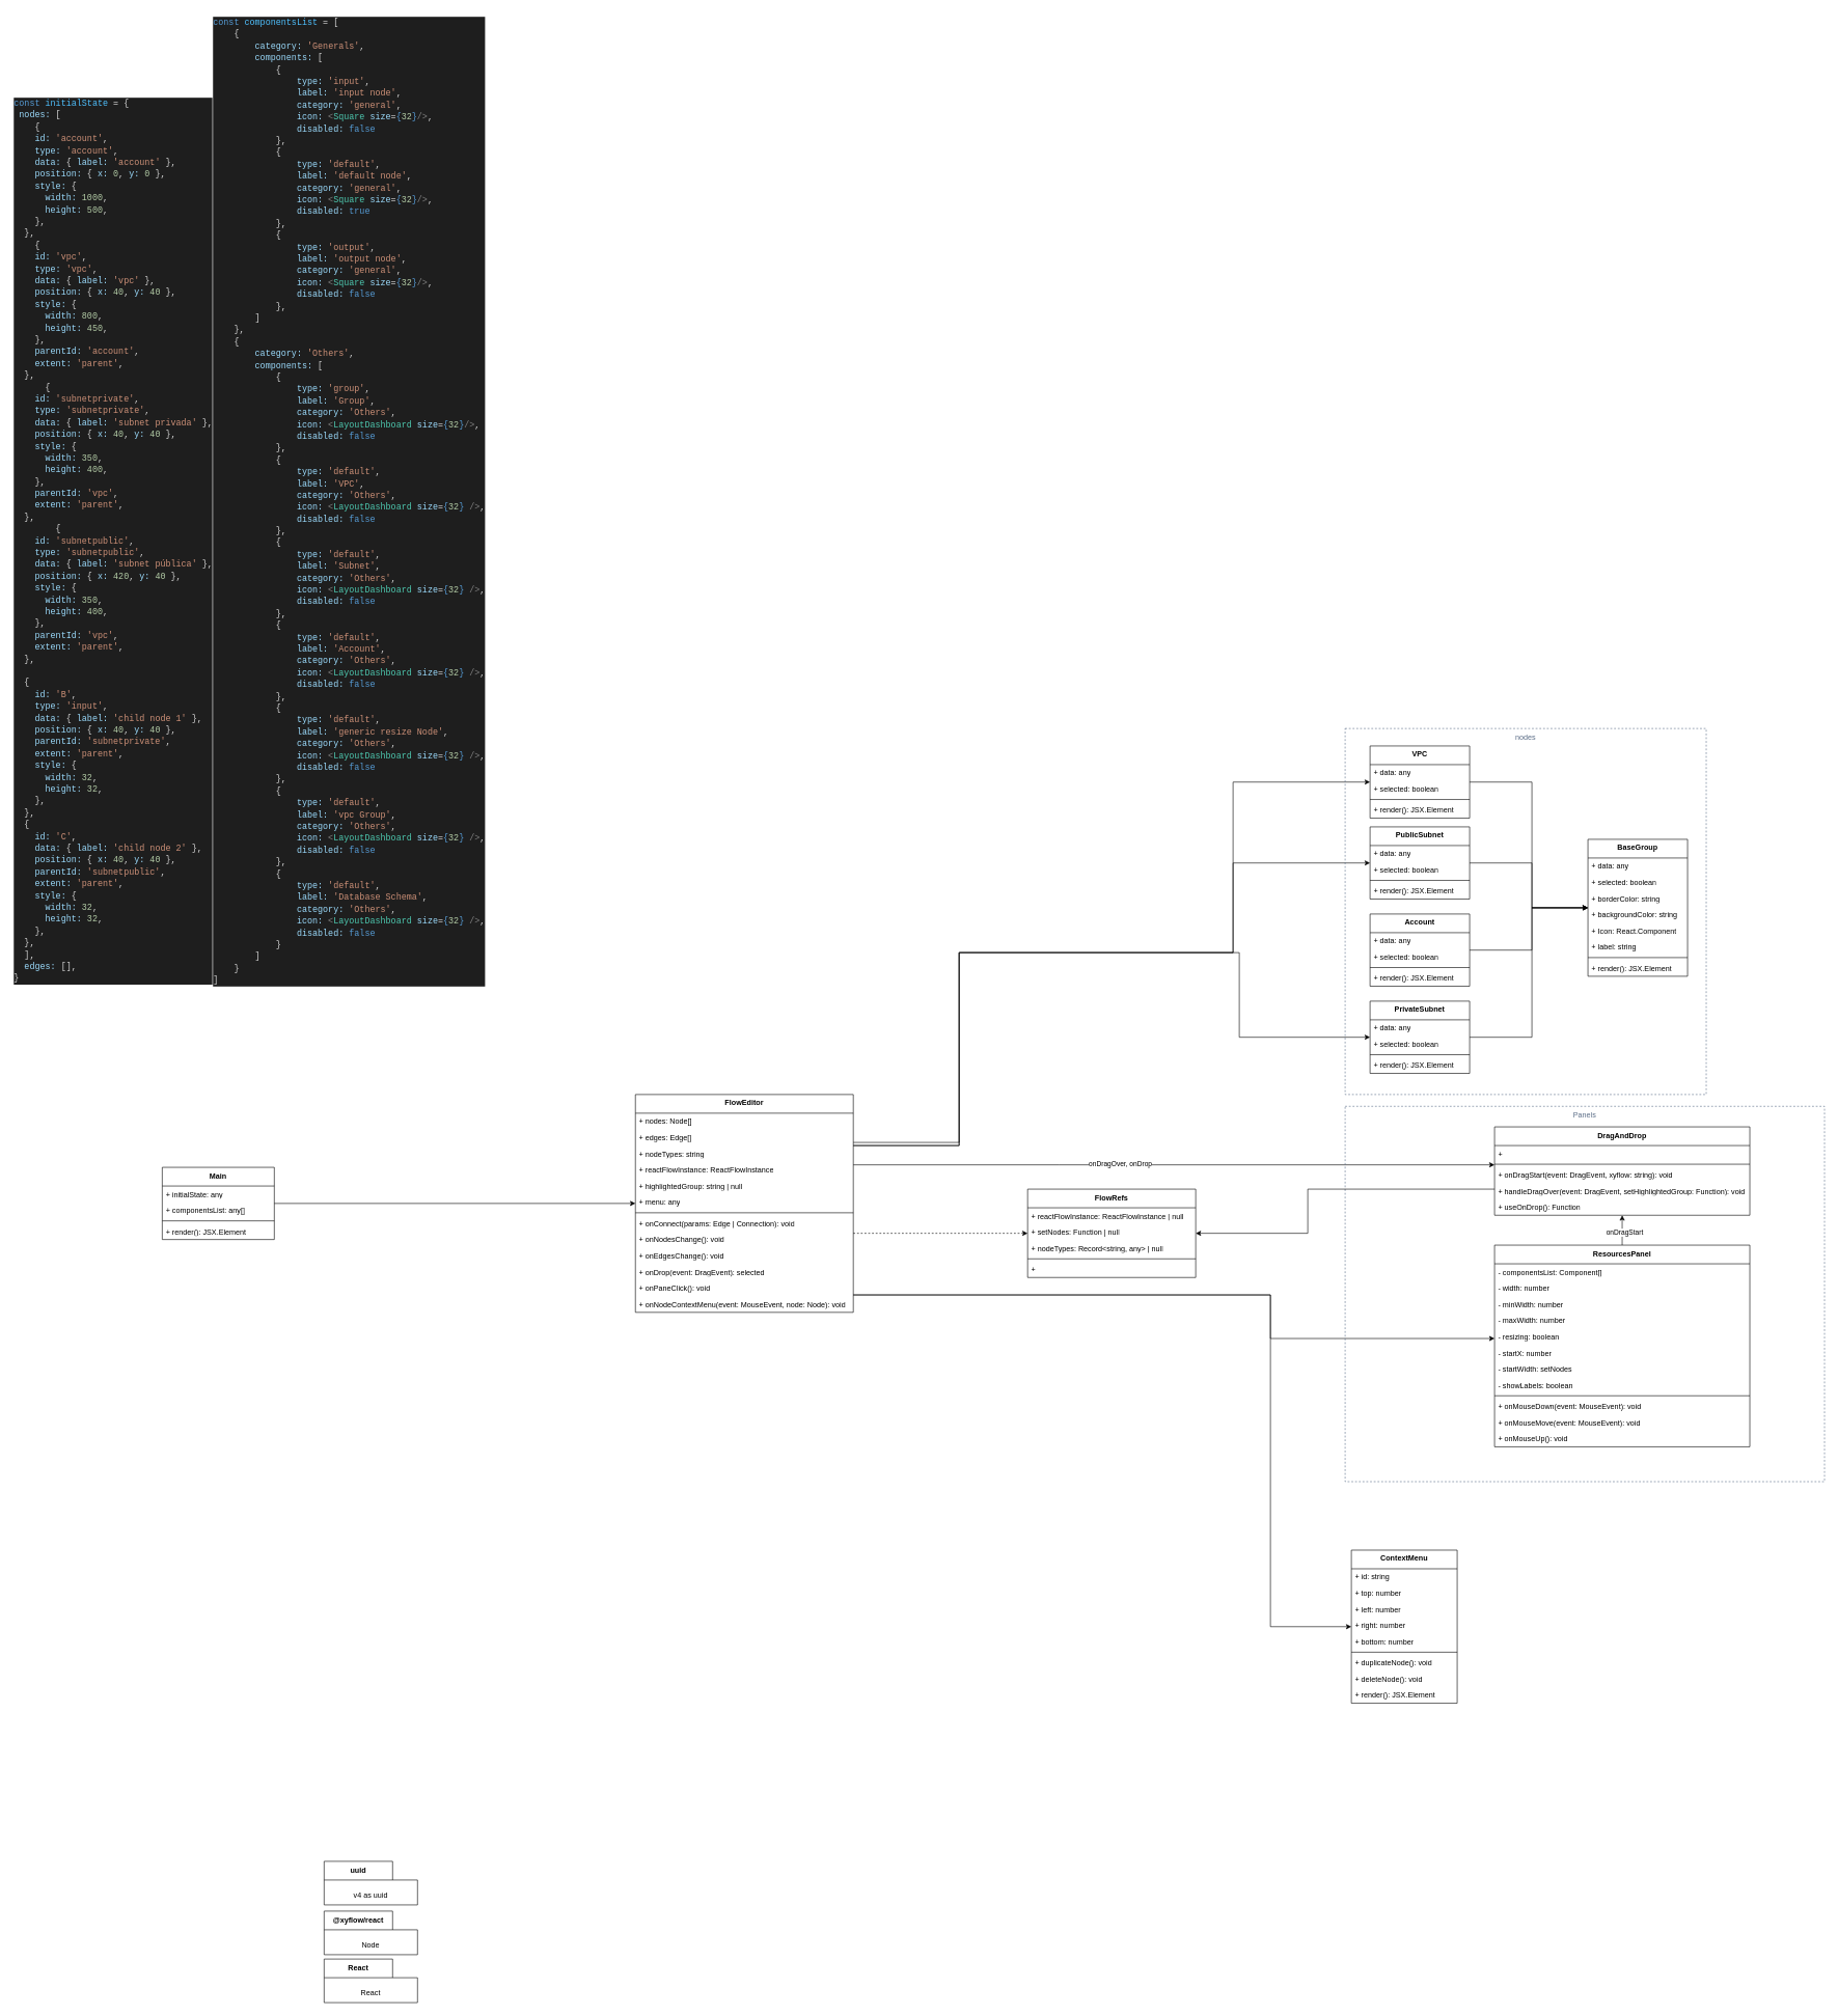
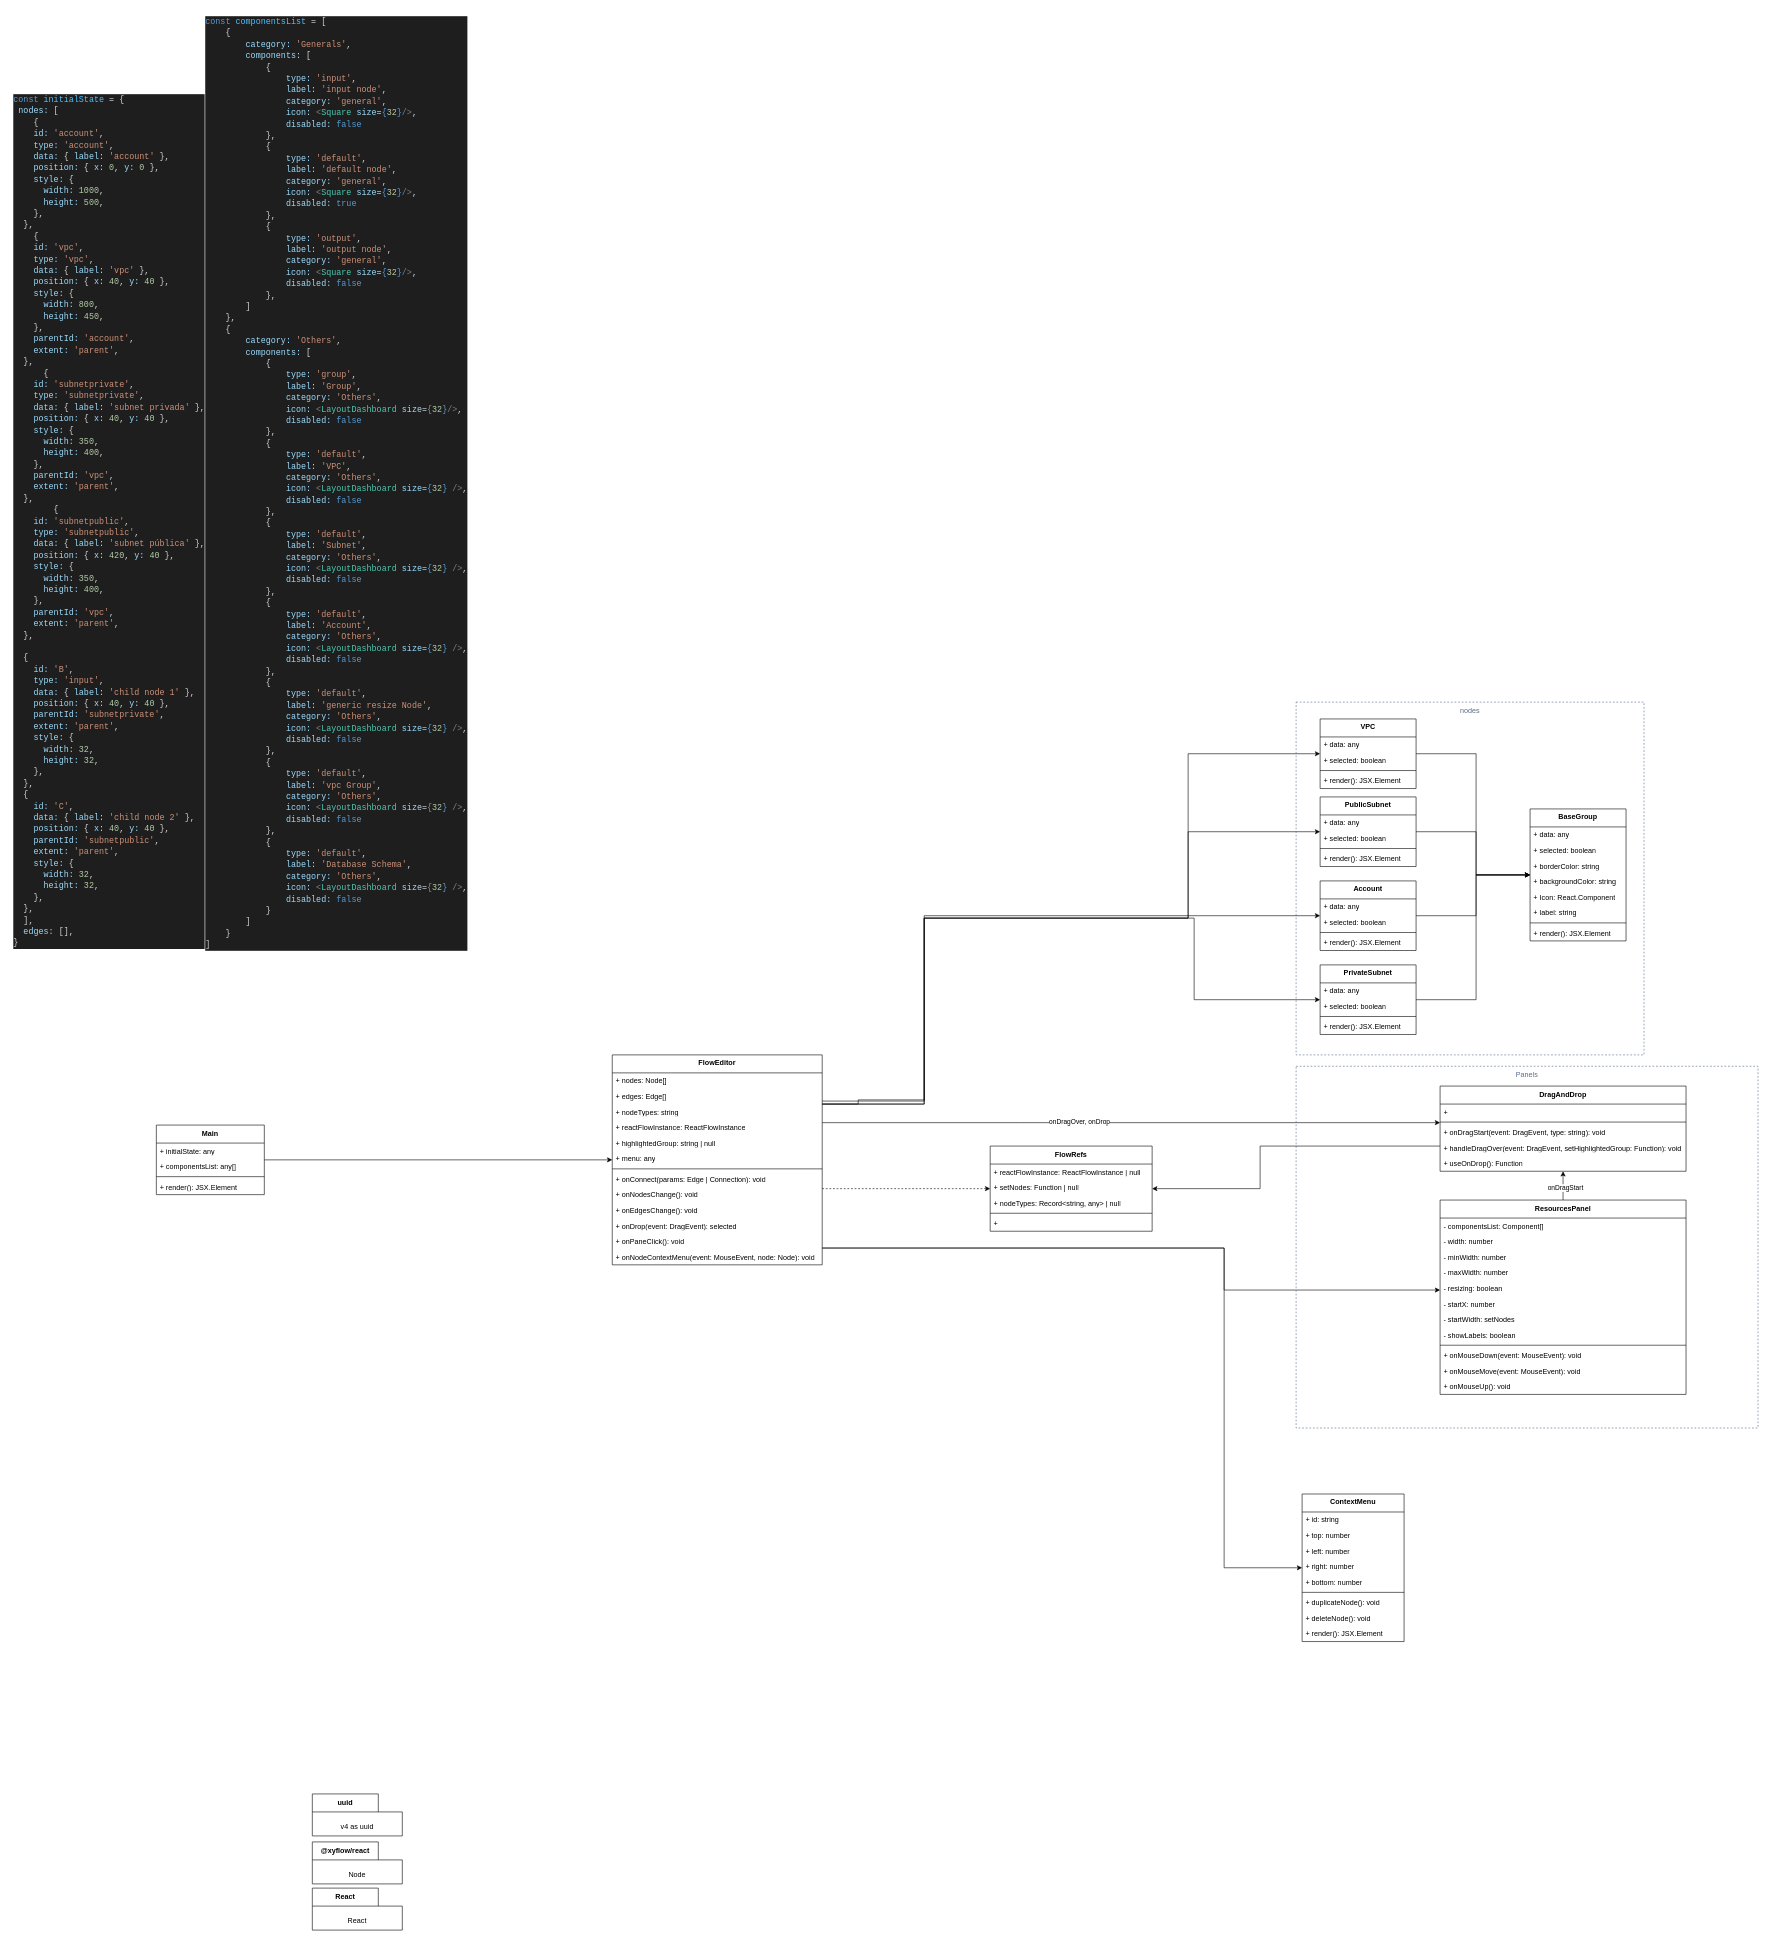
+ <mxCell id="57" style="edgeStyle=orthogonalEdgeStyle;rounded=0;orthogonalLoop=1;jettySize=auto;html=1;" edge="1" parent="1" source="9" target="34"><mxGeometry relative="1" as="geometry"><Array as="points"><mxPoint x="1430" y="1840" /><mxPoint x="1430" y="1833" /><mxPoint x="1540" y="1833" /><mxPoint x="1540" y="1526" /></Array></mxGeometry></mxCell>
- <mxCell id="62" value="+ &lt;span style=&quot;text-wrap-mode: nowrap;&quot;&gt;onDragStart(event: DragEvent, xyflow: string): void&lt;/span&gt;" style="text;strokeColor=none;fillColor=none;align=left;verticalAlign=top;spacingLeft=4;spacingRight=4;overflow=hidden;rotatable=0;points=[[0,0.5],[1,0.5]];portConstraint=eastwest;whiteSpace=wrap;html=1;" vertex="1" parent="59"><mxGeometry y="64" width="410" height="26" as="geometry" /></mxCell>
+ <mxCell id="62" value="+ &lt;span style=&quot;text-wrap-mode: nowrap;&quot;&gt;onDragStart(event: DragEvent, type: string): void&lt;/span&gt;" style="text;strokeColor=none;fillColor=none;align=left;verticalAlign=top;spacingLeft=4;spacingRight=4;overflow=hidden;rotatable=0;points=[[0,0.5],[1,0.5]];portConstraint=eastwest;whiteSpace=wrap;html=1;" vertex="1" parent="59"><mxGeometry y="64" width="410" height="26" as="geometry" /></mxCell>
